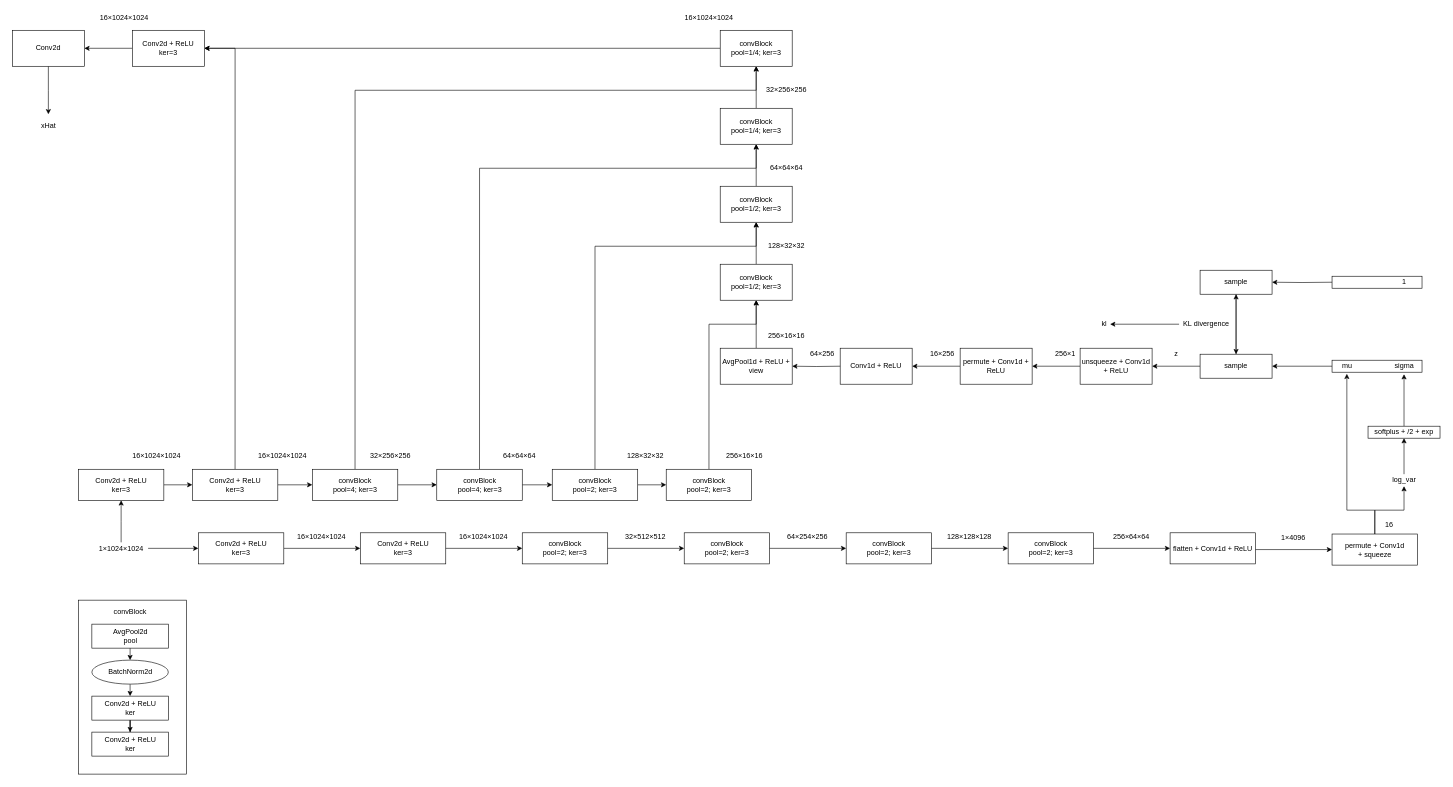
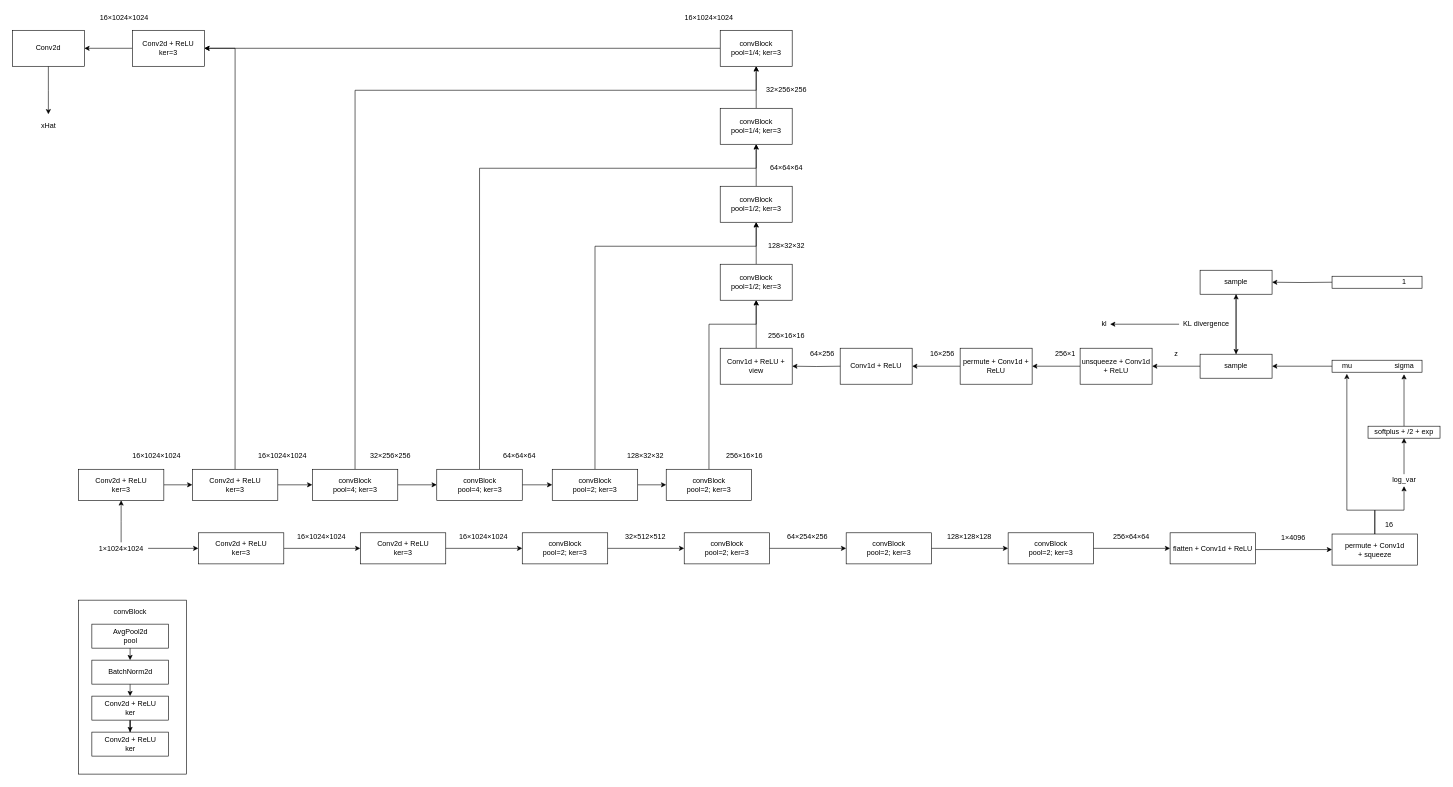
- <mxCell id="89" value="AvgPool1d + ReLU + view" style="whiteSpace=wrap;html=1;" vertex="1" parent="1"><mxGeometry x="1200" y="580" width="120" height="60" as="geometry" /></mxCell>
+ <mxCell id="89" value="Conv1d + ReLU + view" style="whiteSpace=wrap;html=1;" vertex="1" parent="1"><mxGeometry x="1200" y="580" width="120" height="60" as="geometry" /></mxCell>
- <mxCell id="23" value="BatchNorm2d" style="ellipse;whiteSpace=wrap;html=1;" vertex="1" parent="1"><mxGeometry x="152.5" y="1100" width="127.5" height="40" as="geometry" /></mxCell>
+ <mxCell id="23" value="BatchNorm2d" style="rounded=0;whiteSpace=wrap;html=1;" vertex="1" parent="1"><mxGeometry x="152.5" y="1100" width="127.5" height="40" as="geometry" /></mxCell>
